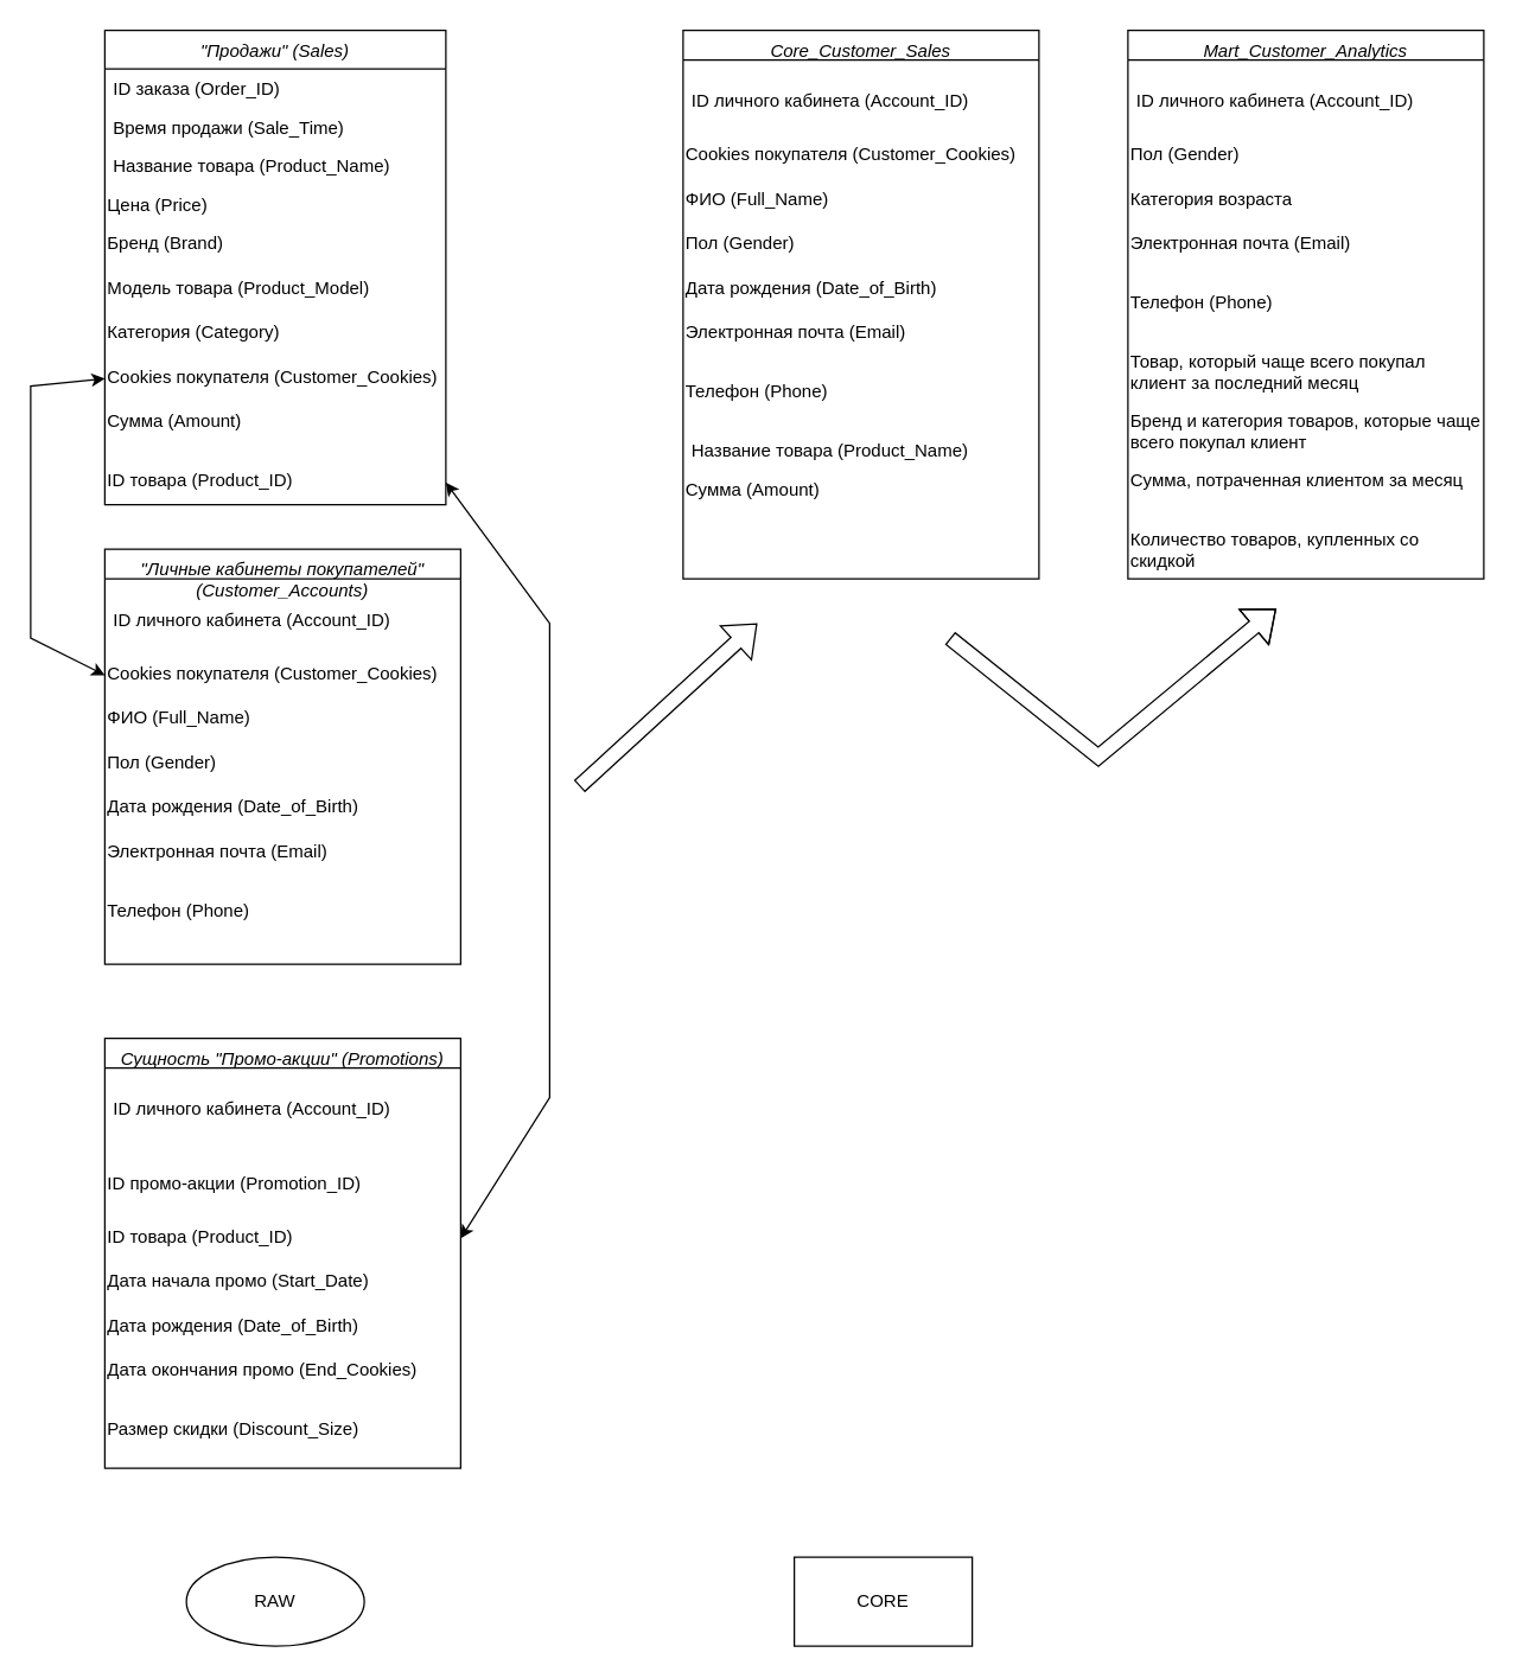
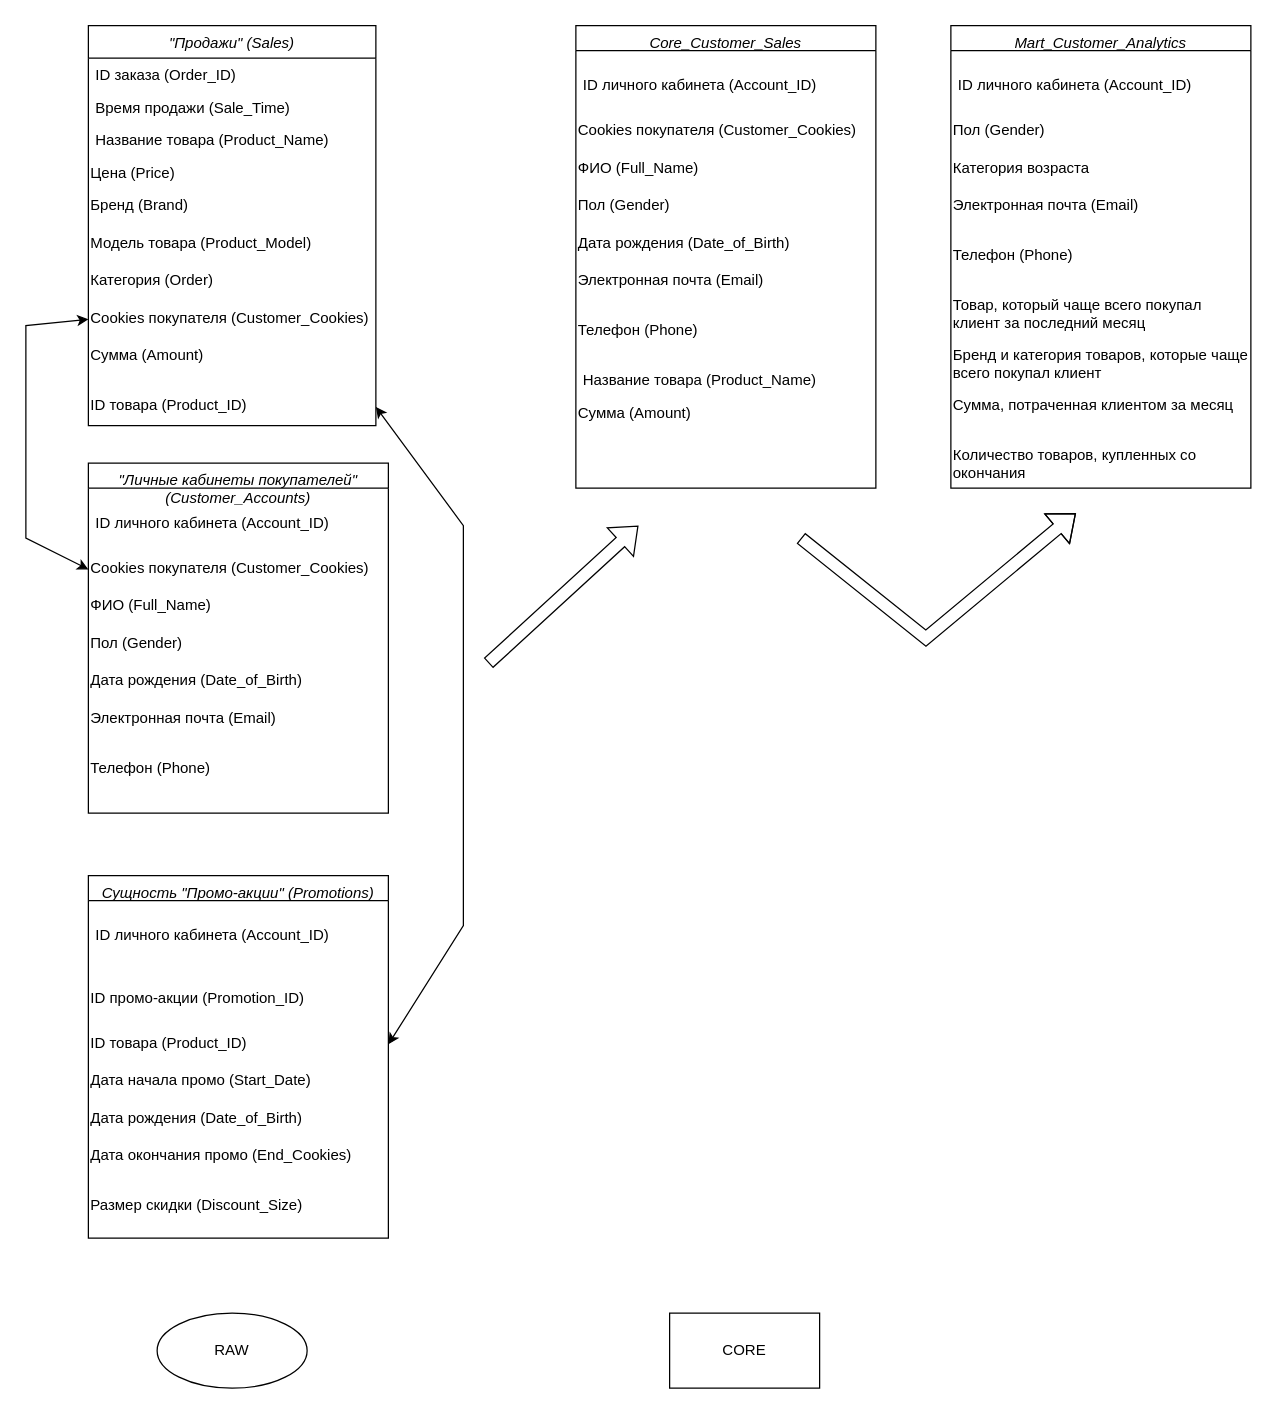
- <mxCell id="9" value="Категория (Category)" style="text;whiteSpace=wrap;html=1;" parent="2" vertex="1"><mxGeometry y="190" width="230" height="30" as="geometry" /></mxCell>
+ <mxCell id="9" value="Категория (Order)" style="text;whiteSpace=wrap;html=1;" parent="2" vertex="1"><mxGeometry y="190" width="230" height="30" as="geometry" /></mxCell>
- <mxCell id="50" value="Количество товаров, купленных со скидкой" style="text;whiteSpace=wrap;html=1;" vertex="1" parent="41"><mxGeometry y="330" width="240" height="40" as="geometry" /></mxCell>
+ <mxCell id="50" value="Количество товаров, купленных со окончания" style="text;whiteSpace=wrap;html=1;" vertex="1" parent="41"><mxGeometry y="330" width="240" height="40" as="geometry" /></mxCell>
